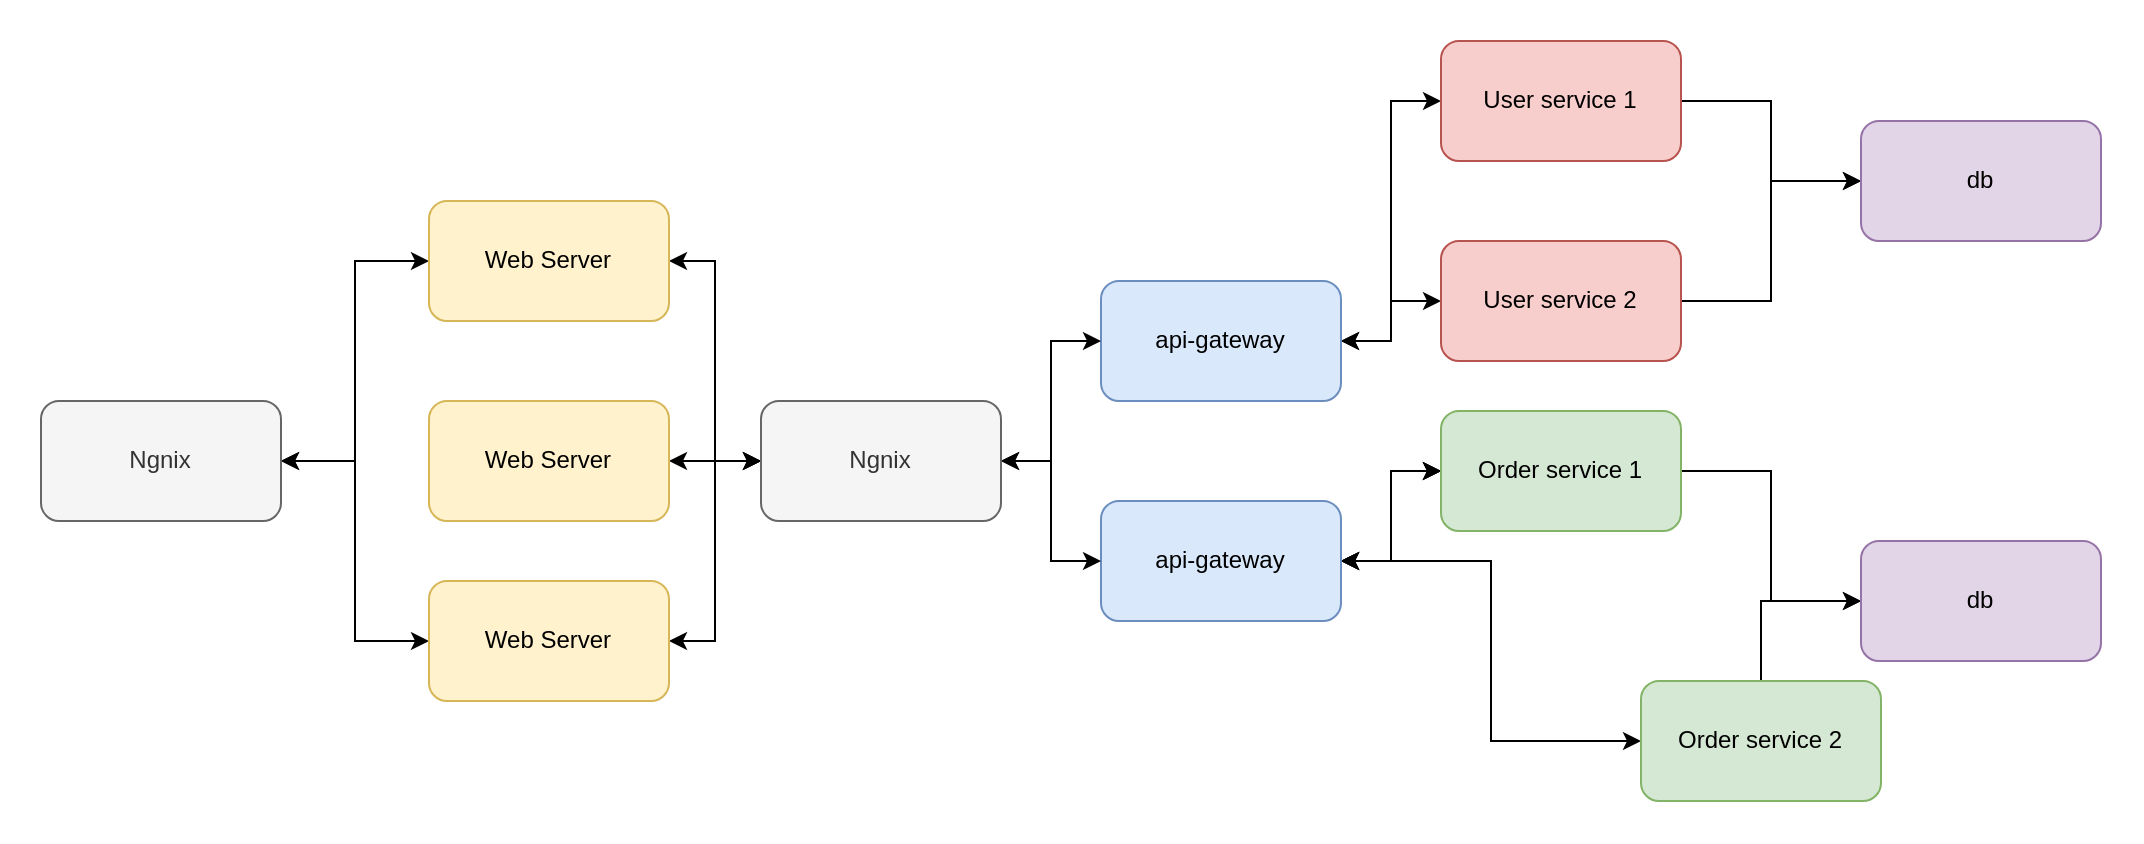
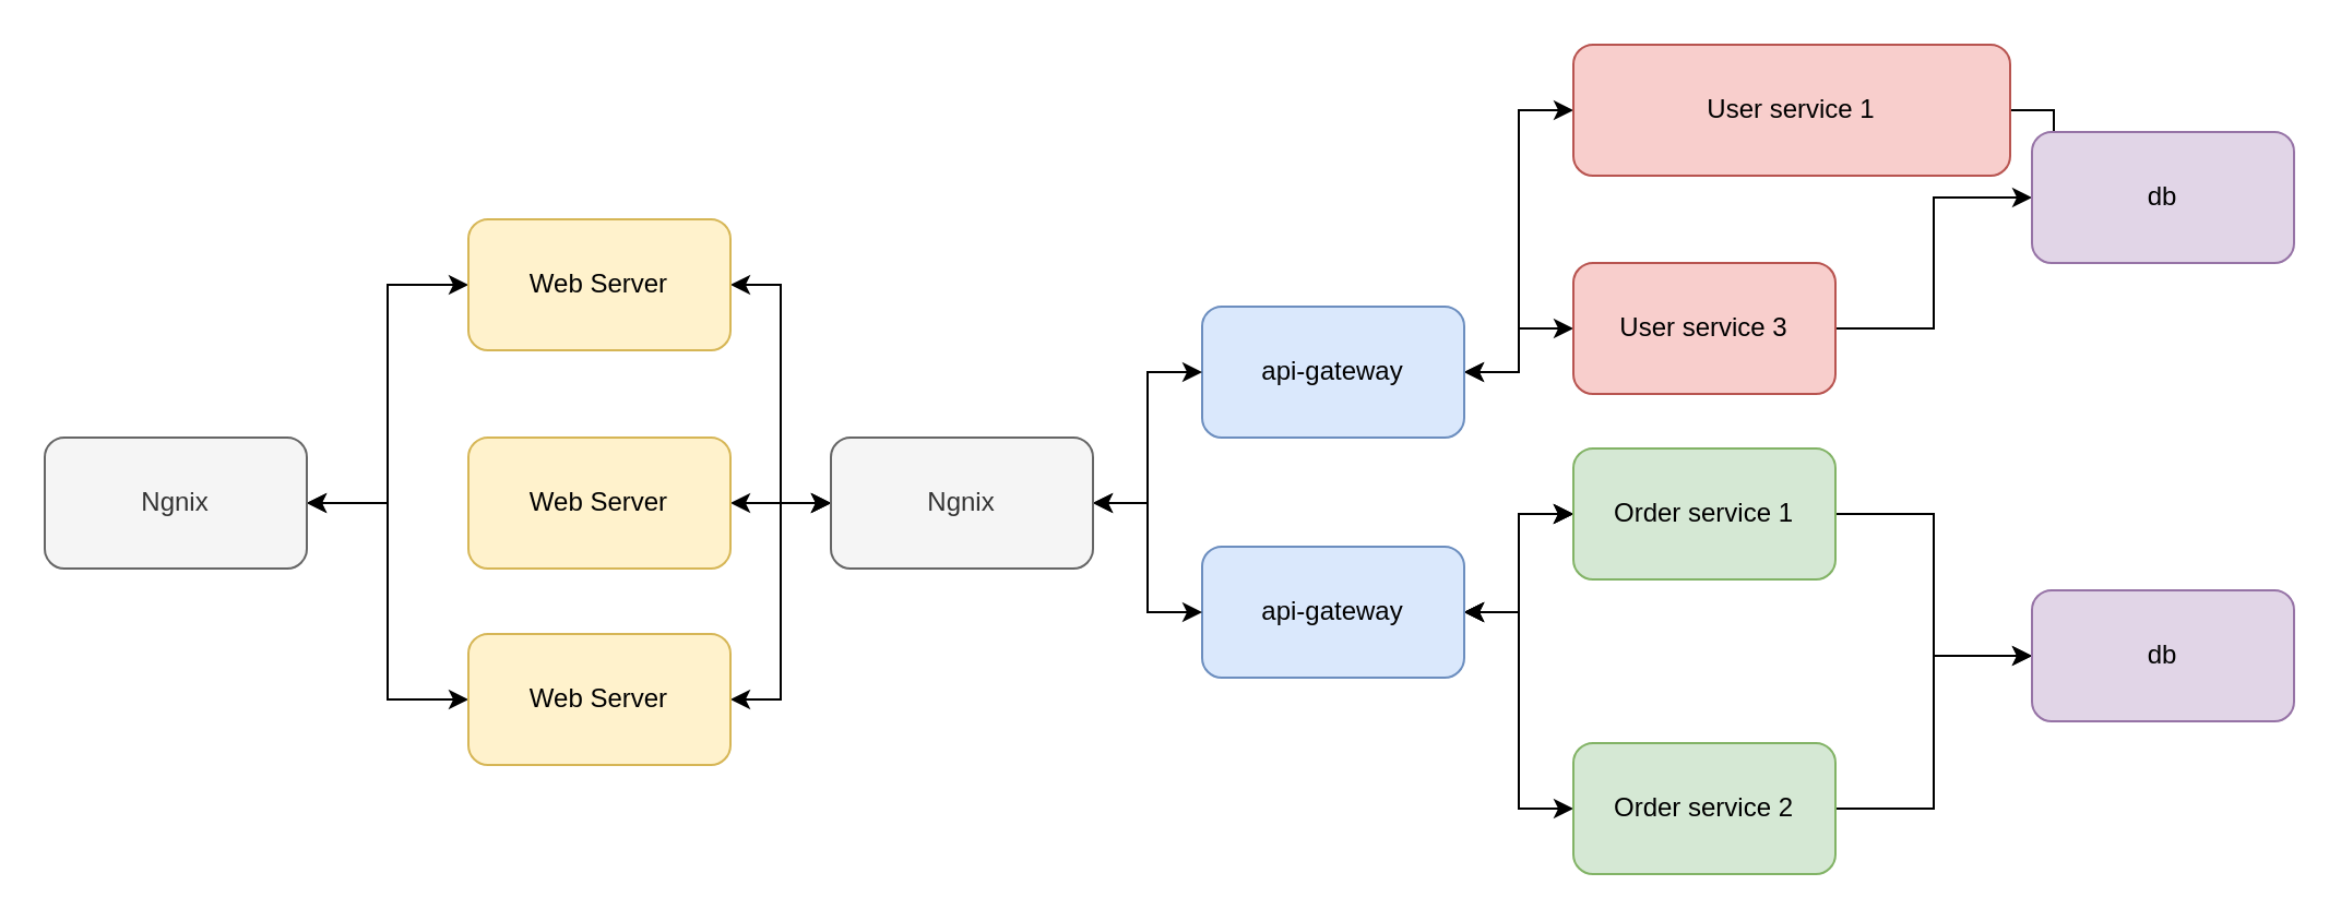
- <mxCell id="23" value="User service 1" style="rounded=1;whiteSpace=wrap;html=1;fillColor=#f8cecc;strokeColor=#b85450;" vertex="1" parent="1"><mxGeometry x="720" y="20" width="120" height="60" as="geometry" /></mxCell>
+ <mxCell id="23" value="User service 1" style="rounded=1;whiteSpace=wrap;html=1;fillColor=#f8cecc;strokeColor=#b85450;" vertex="1" parent="1"><mxGeometry x="720" y="20" width="200" height="60" as="geometry" /></mxCell>
- <mxCell id="25" value="User service 2" style="rounded=1;whiteSpace=wrap;html=1;fillColor=#f8cecc;strokeColor=#b85450;" vertex="1" parent="1"><mxGeometry x="720" y="120" width="120" height="60" as="geometry" /></mxCell>
+ <mxCell id="25" value="User service 3" style="rounded=1;whiteSpace=wrap;html=1;fillColor=#f8cecc;strokeColor=#b85450;" vertex="1" parent="1"><mxGeometry x="720" y="120" width="120" height="60" as="geometry" /></mxCell>
- <mxCell id="29" value="Order service 2" style="rounded=1;whiteSpace=wrap;html=1;fillColor=#d5e8d4;strokeColor=#82b366;" vertex="1" parent="1"><mxGeometry x="820" y="340" width="120" height="60" as="geometry" /></mxCell>
+ <mxCell id="29" value="Order service 2" style="rounded=1;whiteSpace=wrap;html=1;fillColor=#d5e8d4;strokeColor=#82b366;" vertex="1" parent="1"><mxGeometry x="720" y="340" width="120" height="60" as="geometry" /></mxCell>
